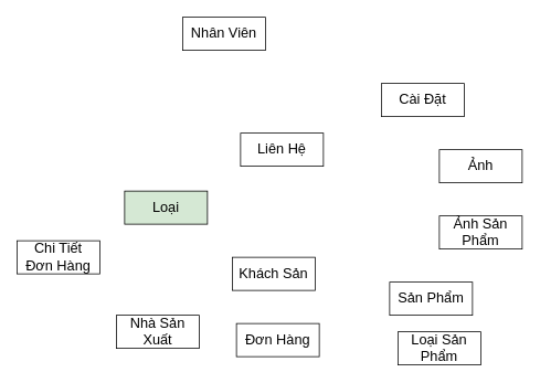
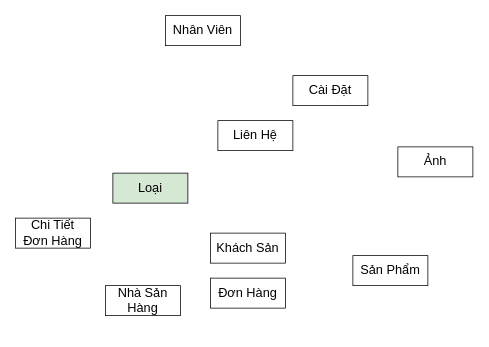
- <mxCell id="12" value="Cài Đặt" style="whiteSpace=wrap;html=1;align=center;fontSize=17;" vertex="1" parent="1"><mxGeometry x="460" y="100" width="100" height="40" as="geometry" /></mxCell>
+ <mxCell id="12" value="Cài Đặt" style="whiteSpace=wrap;html=1;align=center;fontSize=17;" vertex="1" parent="1"><mxGeometry x="390" y="100" width="100" height="40" as="geometry" /></mxCell>
- <mxCell id="9" value="Ảnh" style="whiteSpace=wrap;html=1;align=center;fontSize=17;" vertex="1" parent="1"><mxGeometry x="530" y="180" width="100" height="40" as="geometry" /></mxCell>
+ <mxCell id="9" value="Ảnh" style="whiteSpace=wrap;html=1;align=center;fontSize=17;" vertex="1" parent="1"><mxGeometry x="530" y="195" width="100" height="40" as="geometry" /></mxCell>
- <mxCell id="11" value="Ảnh Sản Phẩm" style="whiteSpace=wrap;html=1;align=center;fontSize=17;" vertex="1" parent="1"><mxGeometry x="530" y="260" width="100" height="40" as="geometry" /></mxCell>
- <mxCell id="5" value="Nhà Sản Xuất" style="whiteSpace=wrap;html=1;align=center;fontSize=17;" vertex="1" parent="1"><mxGeometry x="140" y="380" width="100" height="40" as="geometry" /></mxCell>
+ <mxCell id="5" value="Nhà Sản Hàng" style="whiteSpace=wrap;html=1;align=center;fontSize=17;" vertex="1" parent="1"><mxGeometry x="140" y="380" width="100" height="40" as="geometry" /></mxCell>
- <mxCell id="6" value="Đơn Hàng" style="whiteSpace=wrap;html=1;align=center;fontSize=17;" vertex="1" parent="1"><mxGeometry x="285" y="390" width="100" height="40" as="geometry" /></mxCell>
+ <mxCell id="6" value="Đơn Hàng" style="whiteSpace=wrap;html=1;align=center;fontSize=17;" vertex="1" parent="1"><mxGeometry x="280" y="370" width="100" height="40" as="geometry" /></mxCell>
- <mxCell id="10" value="Loại Sản Phẩm" style="whiteSpace=wrap;html=1;align=center;fontSize=17;" vertex="1" parent="1"><mxGeometry x="480" y="400" width="100" height="40" as="geometry" /></mxCell>
